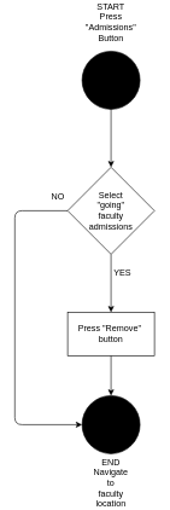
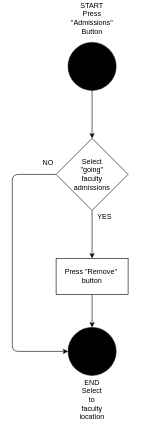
- <mxCell id="11" value="YES" style="text;html=1;strokeColor=none;fillColor=none;align=center;verticalAlign=middle;whiteSpace=wrap;rounded=0;" vertex="1" parent="1"><mxGeometry x="149" y="365" width="40" height="20" as="geometry" /></mxCell>
+ <mxCell id="11" value="YES" style="text;html=1;strokeColor=none;fillColor=none;align=center;verticalAlign=middle;whiteSpace=wrap;rounded=0;" vertex="1" parent="1"><mxGeometry x="154" y="350" width="40" height="20" as="geometry" /></mxCell>
- <mxCell id="9" value="END&lt;br&gt;Navigate to faculty location" style="text;html=1;strokeColor=none;fillColor=none;align=center;verticalAlign=middle;whiteSpace=wrap;rounded=0;" vertex="1" parent="1"><mxGeometry x="133" y="655" width="40" height="20" as="geometry" /></mxCell>
+ <mxCell id="9" value="END&lt;br&gt;Select to faculty location" style="text;html=1;strokeColor=none;fillColor=none;align=center;verticalAlign=middle;whiteSpace=wrap;rounded=0;" vertex="1" parent="1"><mxGeometry x="133" y="655" width="40" height="20" as="geometry" /></mxCell>
